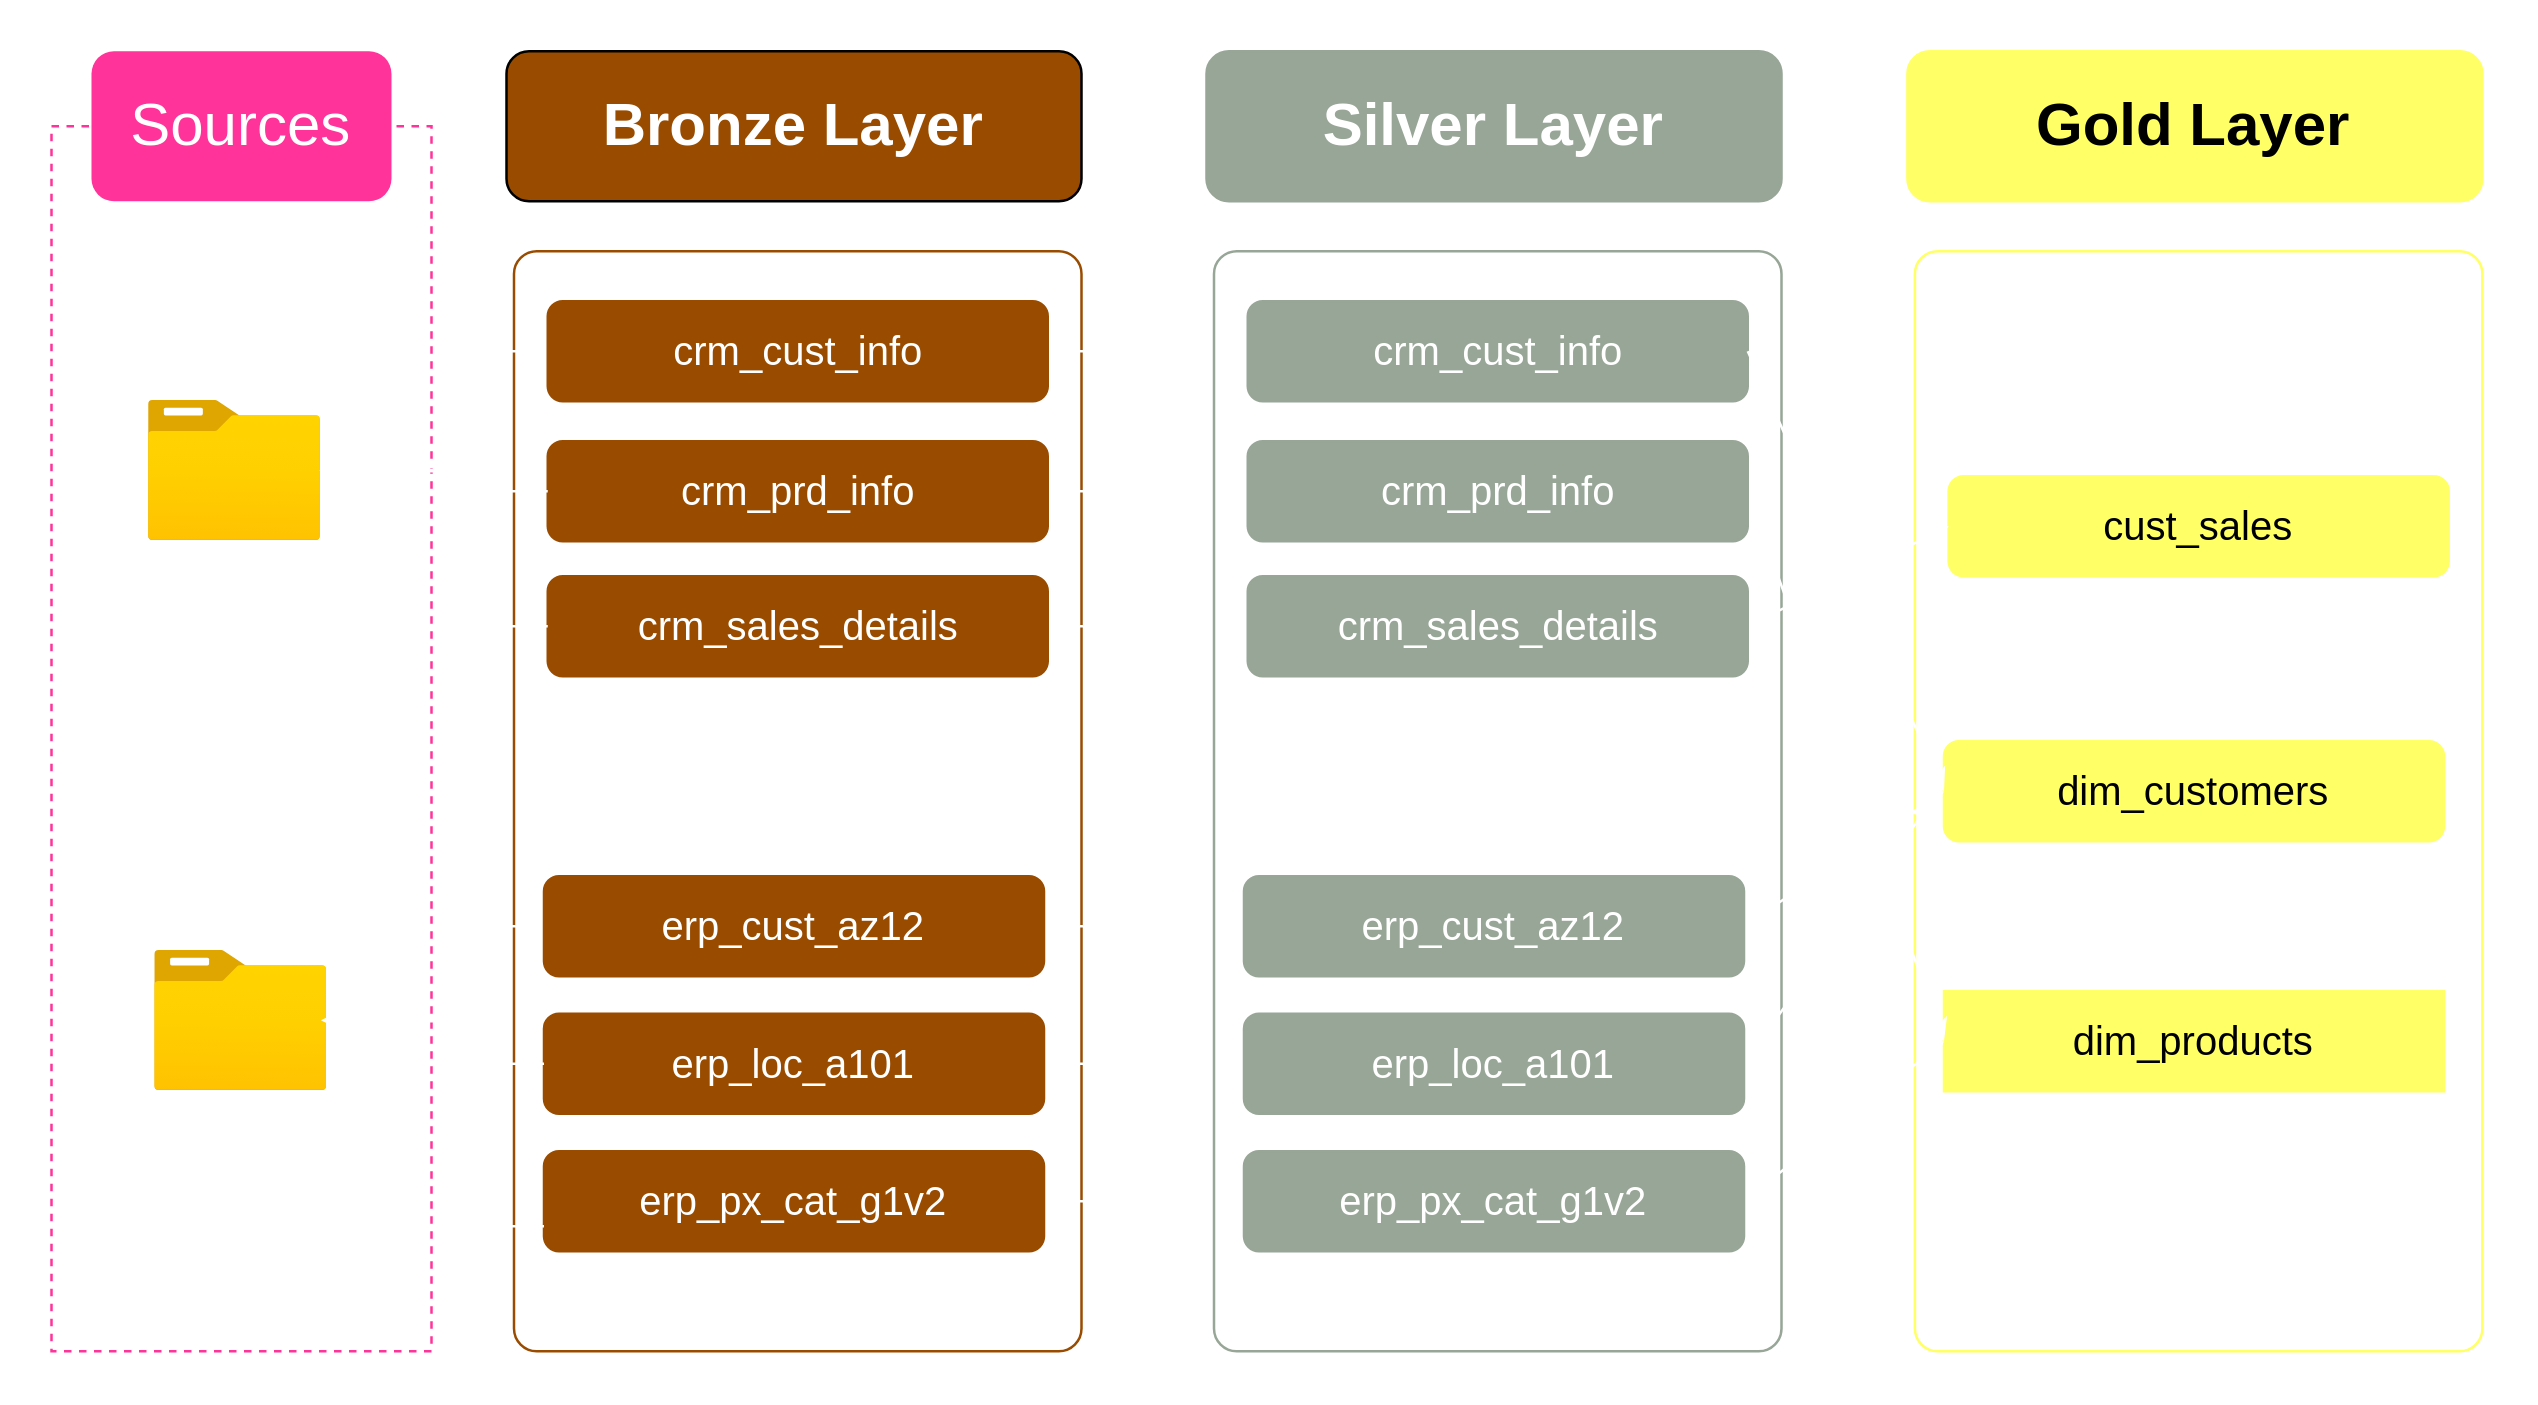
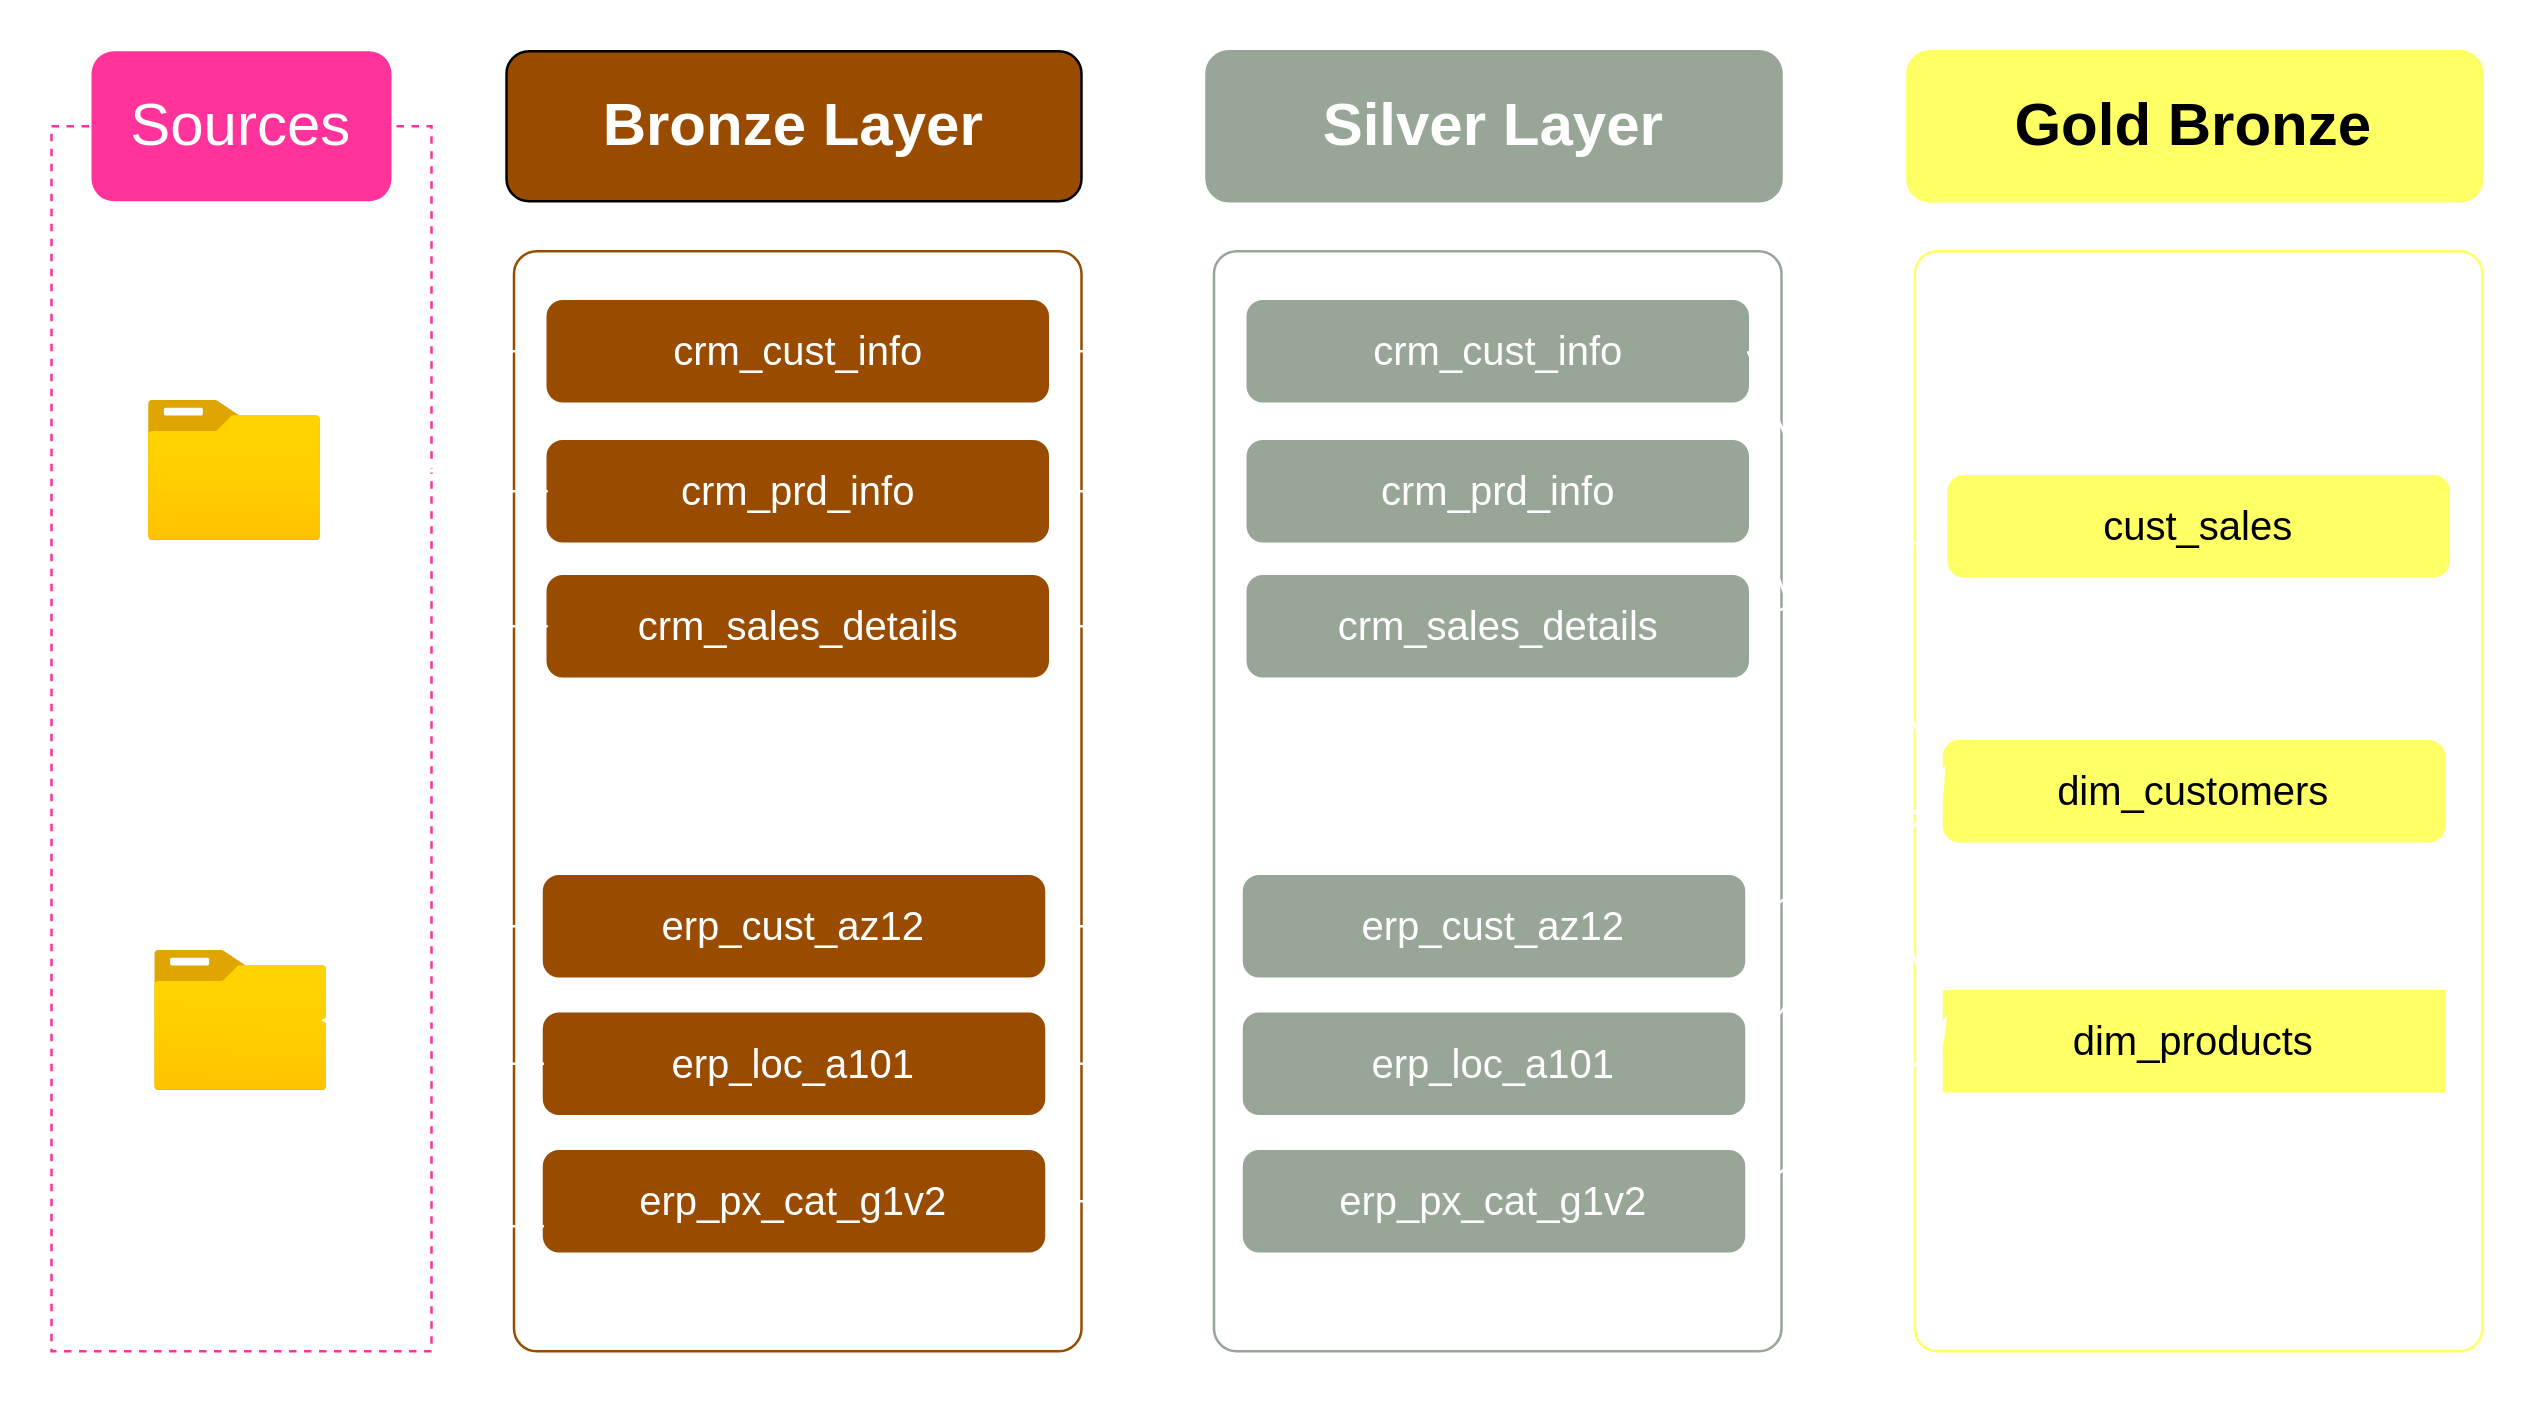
- <mxCell id="31" value="&lt;font style=&quot;font-size: 24px;&quot;&gt;&lt;b&gt;Gold Layer&lt;/b&gt;&lt;/font&gt;" style="rounded=1;whiteSpace=wrap;html=1;fillColor=#FFFF66;fillStyle=auto;strokeColor=#FFFF66;fontColor=#000000;" vertex="1" parent="1"><mxGeometry x="762.37" y="20" width="230" height="60" as="geometry" /></mxCell>
+ <mxCell id="31" value="&lt;font style=&quot;font-size: 24px;&quot;&gt;&lt;b&gt;Gold Bronze&lt;/b&gt;&lt;/font&gt;" style="rounded=1;whiteSpace=wrap;html=1;fillColor=#FFFF66;fillStyle=auto;strokeColor=#FFFF66;fontColor=#000000;" vertex="1" parent="1"><mxGeometry x="762.37" y="20" width="230" height="60" as="geometry" /></mxCell>
